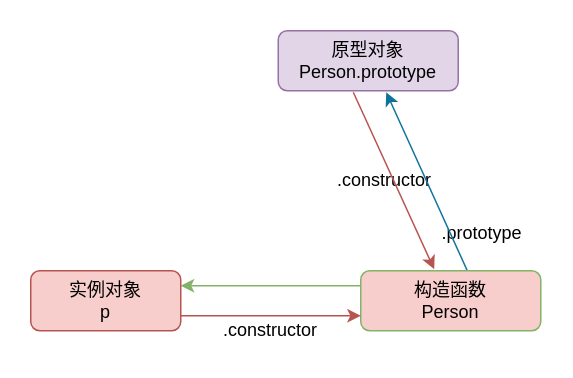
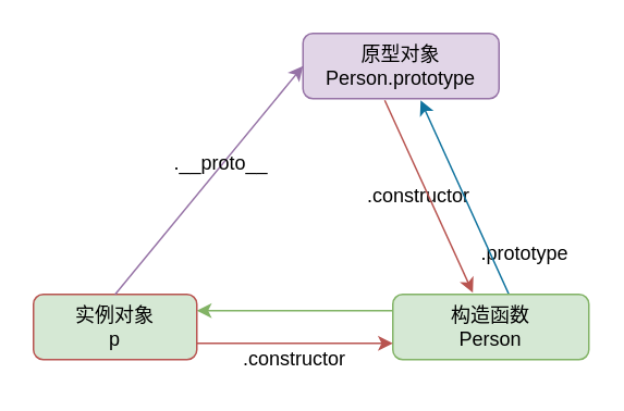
+ <mxCell id="13" value=".__proto__" style="text;html=1;strokeColor=none;fillColor=none;align=center;verticalAlign=middle;whiteSpace=wrap;rounded=0;" parent="1" vertex="1"><mxGeometry x="105" y="90" width="60" height="20" as="geometry" /></mxCell>
+ <mxCell id="12" value="" style="endArrow=classic;html=1;rounded=0;exitX=0.5;exitY=0;exitDx=0;exitDy=0;entryX=0;entryY=0.5;entryDx=0;entryDy=0;fillColor=#e1d5e7;strokeColor=#9673a6;" parent="1" source="11" target="4" edge="1"><mxGeometry width="50" height="50" relative="1" as="geometry"><mxPoint x="170" y="130" as="sourcePoint" /><mxPoint x="290" y="70" as="targetPoint" /></mxGeometry></mxCell>
- <mxCell id="11" value="实例对象&lt;br&gt;p" style="rounded=1;whiteSpace=wrap;html=1;fillColor=#f8cecc;strokeColor=#b85450;" parent="1" vertex="1"><mxGeometry x="20" y="180" width="100" height="40" as="geometry" /></mxCell>
+ <mxCell id="11" value="实例对象&lt;br&gt;p" style="rounded=1;whiteSpace=wrap;html=1;fillColor=#d5e8d4;strokeColor=#b85450;" parent="1" vertex="1"><mxGeometry x="20" y="180" width="100" height="40" as="geometry" /></mxCell>
- <mxCell id="7" value="构造函数&lt;br&gt;Person" style="rounded=1;whiteSpace=wrap;html=1;fillColor=#f8cecc;strokeColor=#82b366;" parent="1" vertex="1"><mxGeometry x="240" y="180" width="120" height="40" as="geometry" /></mxCell>
+ <mxCell id="7" value="构造函数&lt;br&gt;Person" style="rounded=1;whiteSpace=wrap;html=1;fillColor=#d5e8d4;strokeColor=#82b366;" parent="1" vertex="1"><mxGeometry x="240" y="180" width="120" height="40" as="geometry" /></mxCell>
